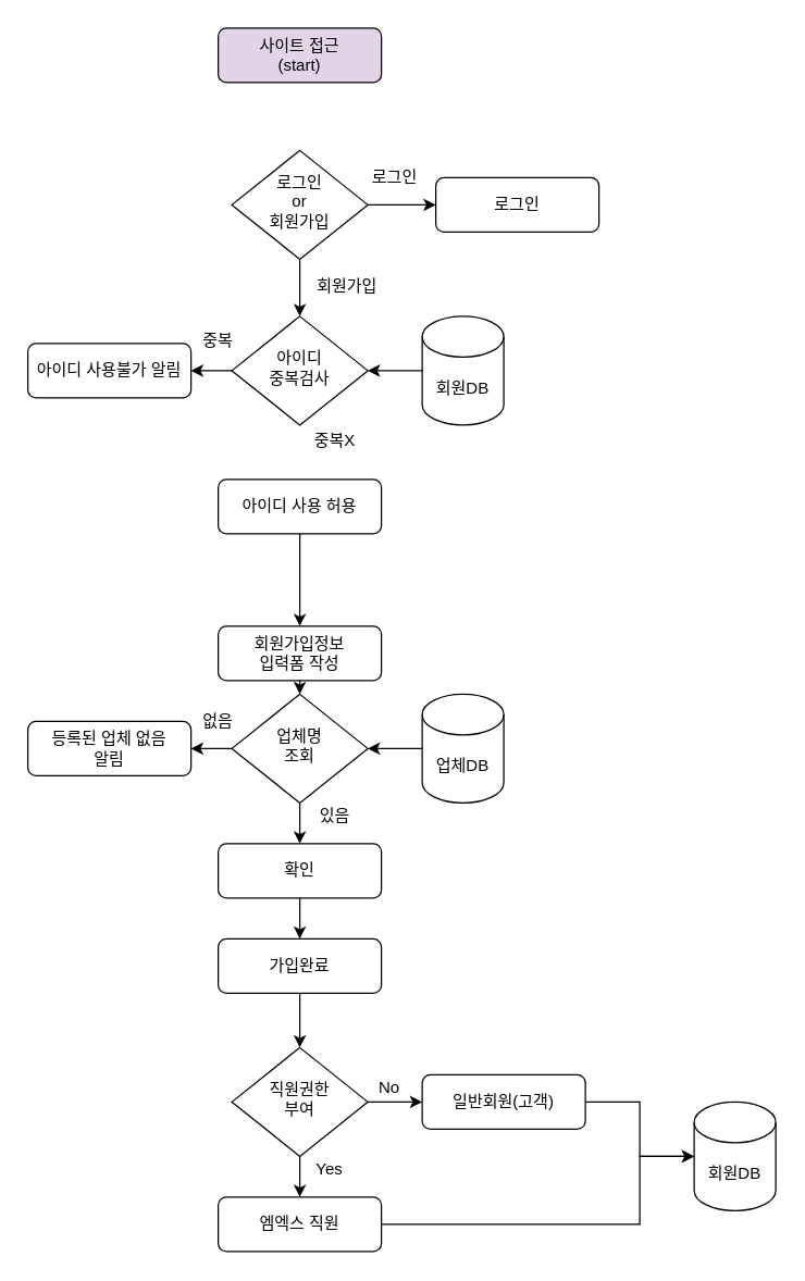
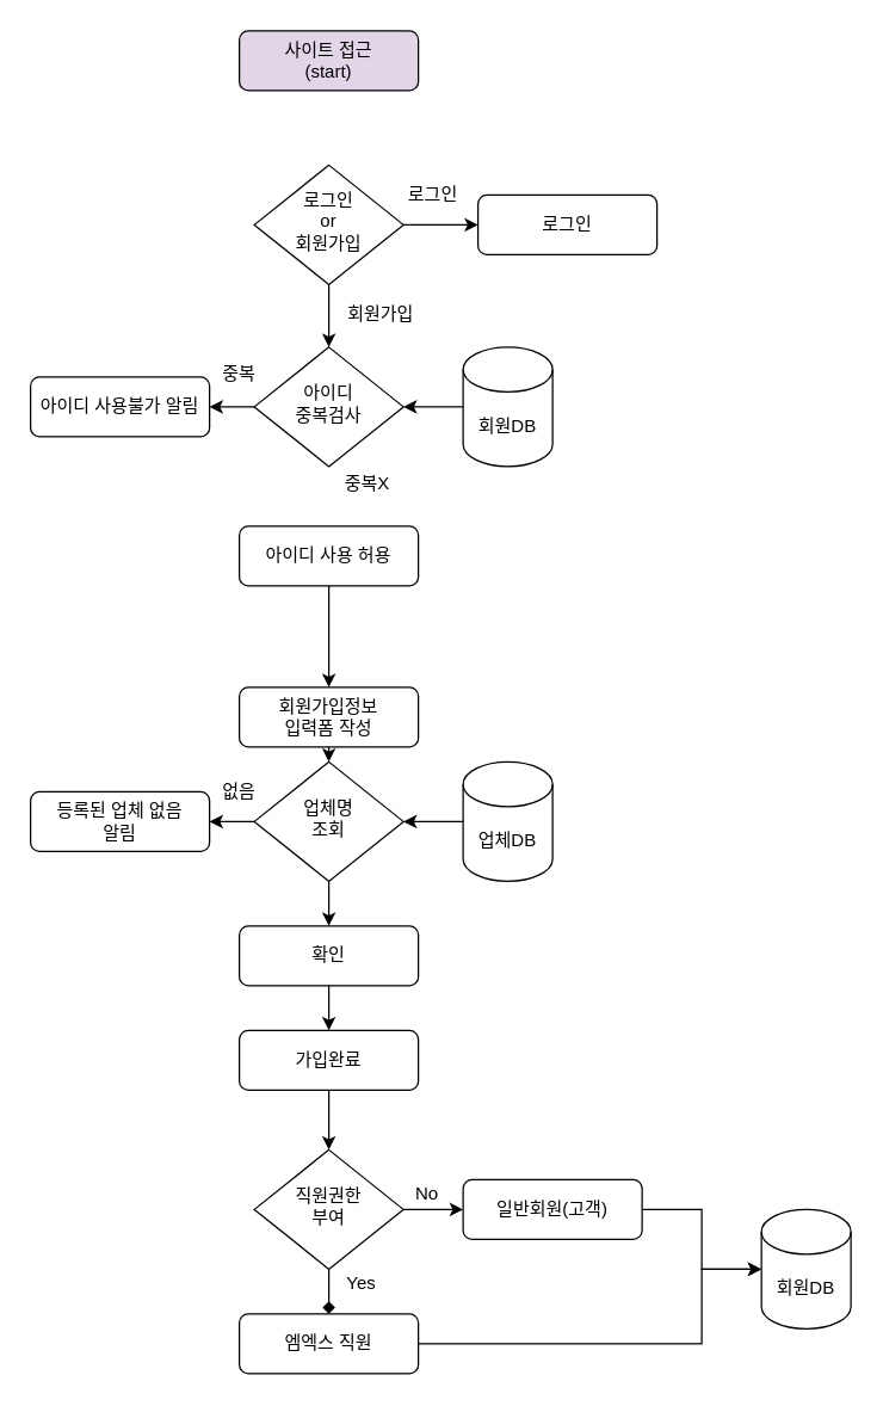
- <mxCell id="31" value="있음" style="text;html=1;strokeColor=none;fillColor=none;align=center;verticalAlign=middle;whiteSpace=wrap;rounded=0;" vertex="1" parent="1"><mxGeometry x="226" y="590" width="40" height="20" as="geometry" /></mxCell>
- <mxCell id="34" style="edgeStyle=orthogonalEdgeStyle;rounded=0;orthogonalLoop=1;jettySize=auto;html=1;exitX=0.5;exitY=1;exitDx=0;exitDy=0;" edge="1" parent="1" source="35" target="39"><mxGeometry relative="1" as="geometry" /></mxCell>
+ <mxCell id="34" style="edgeStyle=orthogonalEdgeStyle;rounded=0;orthogonalLoop=1;jettySize=auto;html=1;exitX=0.5;exitY=1;exitDx=0;exitDy=0;endArrow=diamond;" edge="1" parent="1" source="35" target="39"><mxGeometry relative="1" as="geometry" /></mxCell>
